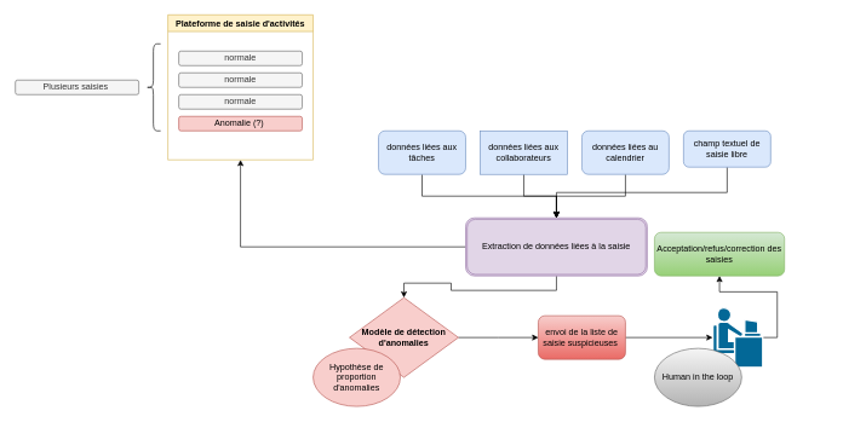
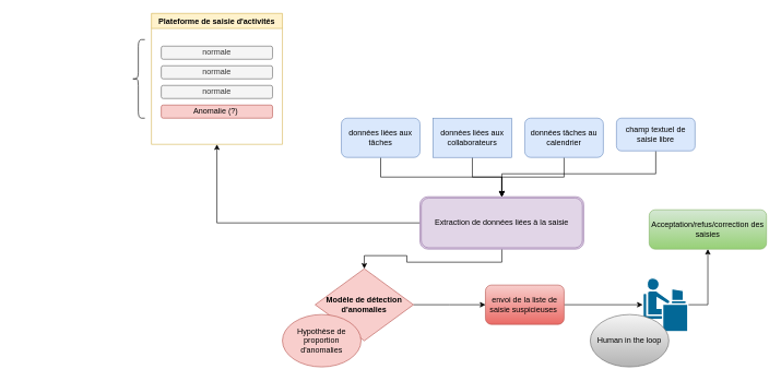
- <mxCell id="8" value="Plusieurs saisies&amp;nbsp;" style="rounded=1;whiteSpace=wrap;html=1;fillColor=#f5f5f5;fontColor=#333333;strokeColor=#666666;" vertex="1" parent="1"><mxGeometry x="20" y="110" width="170" height="20" as="geometry" /></mxCell>
- <mxCell id="17" value="données liées au calendrier" style="rounded=1;whiteSpace=wrap;html=1;fillColor=#dae8fc;strokeColor=#6c8ebf;" vertex="1" parent="1"><mxGeometry x="800" y="180" width="120" height="60" as="geometry" /></mxCell>
+ <mxCell id="17" value="données tâches au calendrier" style="rounded=1;whiteSpace=wrap;html=1;fillColor=#dae8fc;strokeColor=#6c8ebf;" vertex="1" parent="1"><mxGeometry x="800" y="180" width="120" height="60" as="geometry" /></mxCell>
- <mxCell id="29" value="Acceptation/refus/correction des saisies" style="rounded=1;whiteSpace=wrap;html=1;fillColor=#d5e8d4;gradientColor=#97d077;strokeColor=#82b366;" vertex="1" parent="1"><mxGeometry x="900" y="320" width="179" height="60" as="geometry" /></mxCell>
+ <mxCell id="29" value="Acceptation/refus/correction des saisies" style="rounded=1;whiteSpace=wrap;html=1;fillColor=#d5e8d4;gradientColor=#97d077;strokeColor=#82b366;" vertex="1" parent="1"><mxGeometry x="990" y="320" width="179" height="60" as="geometry" /></mxCell>
